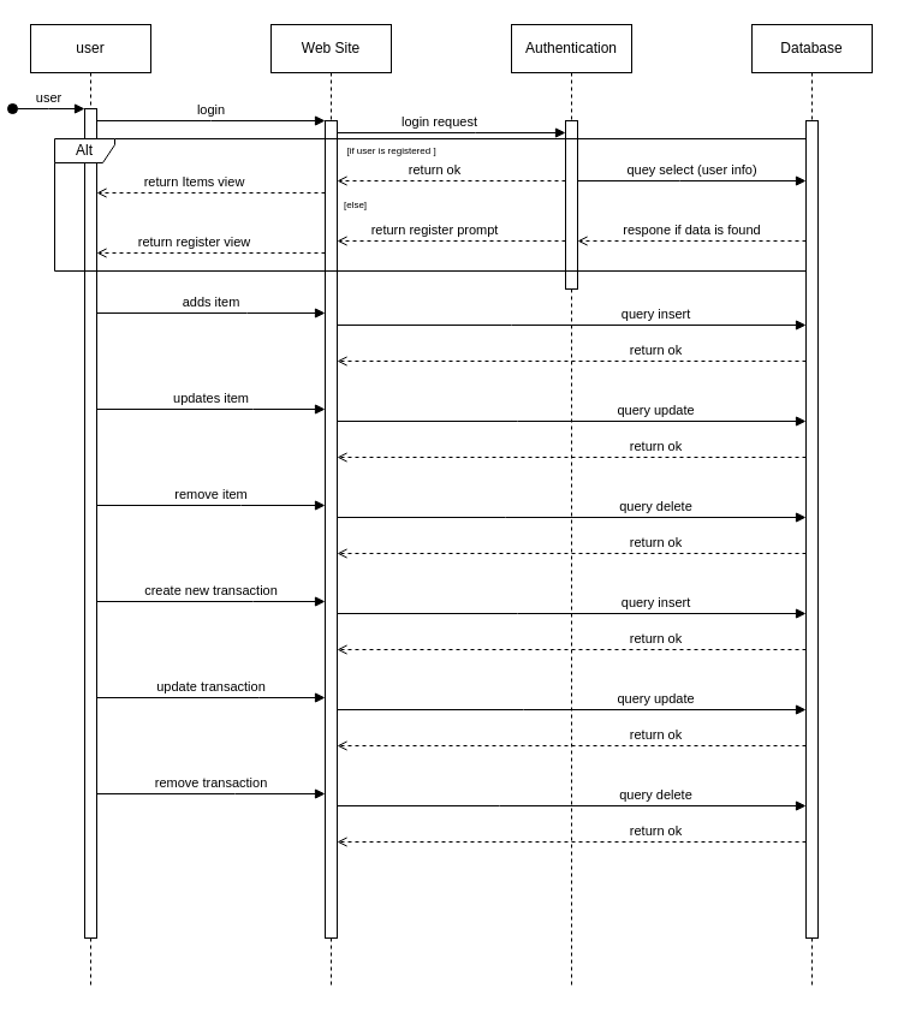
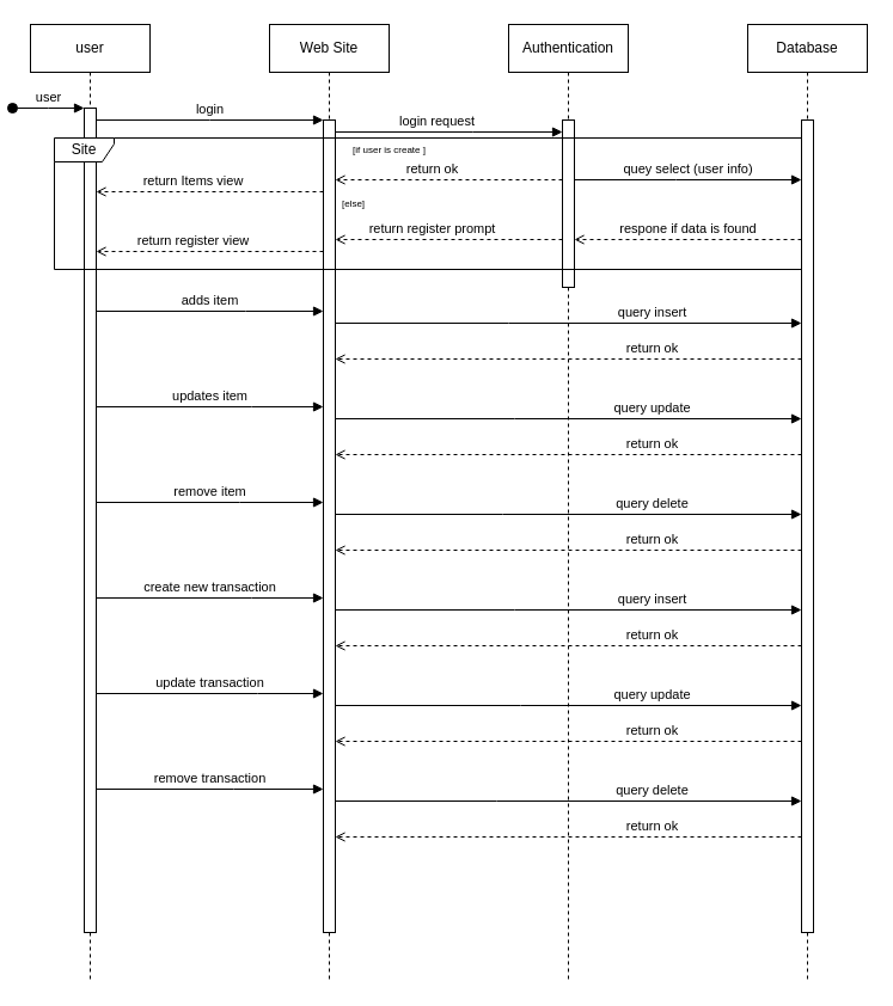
- <mxCell id="11" value="Alt" style="shape=umlFrame;whiteSpace=wrap;html=1;pointerEvents=0;recursiveResize=0;container=1;collapsible=0;width=50;height=20;" vertex="1" parent="1"><mxGeometry x="40" y="115" width="630" height="110" as="geometry" /></mxCell>
+ <mxCell id="11" value="Site" style="shape=umlFrame;whiteSpace=wrap;html=1;pointerEvents=0;recursiveResize=0;container=1;collapsible=0;width=50;height=20;" vertex="1" parent="1"><mxGeometry x="40" y="115" width="630" height="110" as="geometry" /></mxCell>
- <mxCell id="12" value="[if user is registered ]" style="text;html=1;align=center;verticalAlign=middle;resizable=0;points=[];autosize=1;strokeColor=none;fillColor=none;fontSize=8;" vertex="1" parent="11"><mxGeometry x="230" width="100" height="20" as="geometry" /></mxCell>
+ <mxCell id="12" value="[if user is create ]" style="text;html=1;align=center;verticalAlign=middle;resizable=0;points=[];autosize=1;strokeColor=none;fillColor=none;fontSize=8;" vertex="1" parent="11"><mxGeometry x="230" width="100" height="20" as="geometry" /></mxCell>
